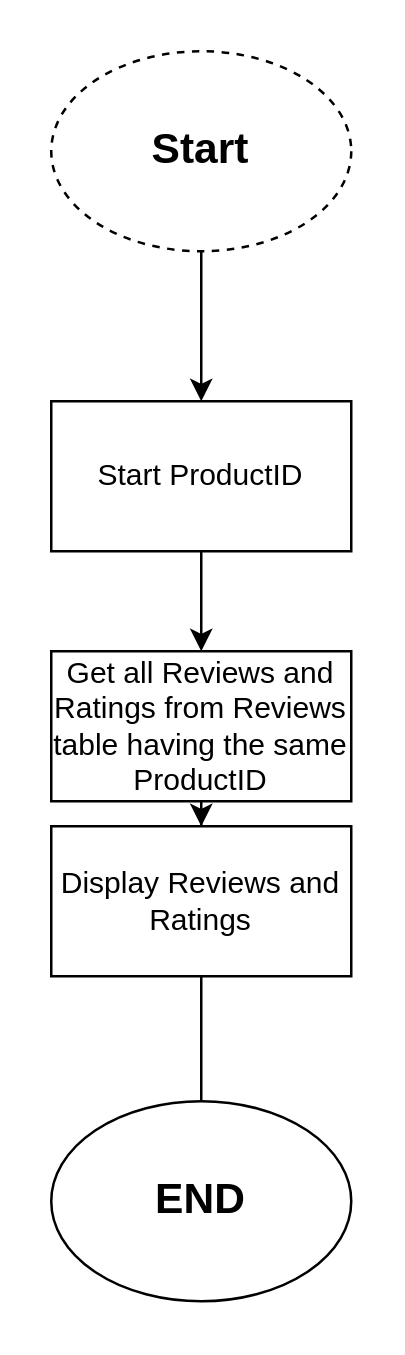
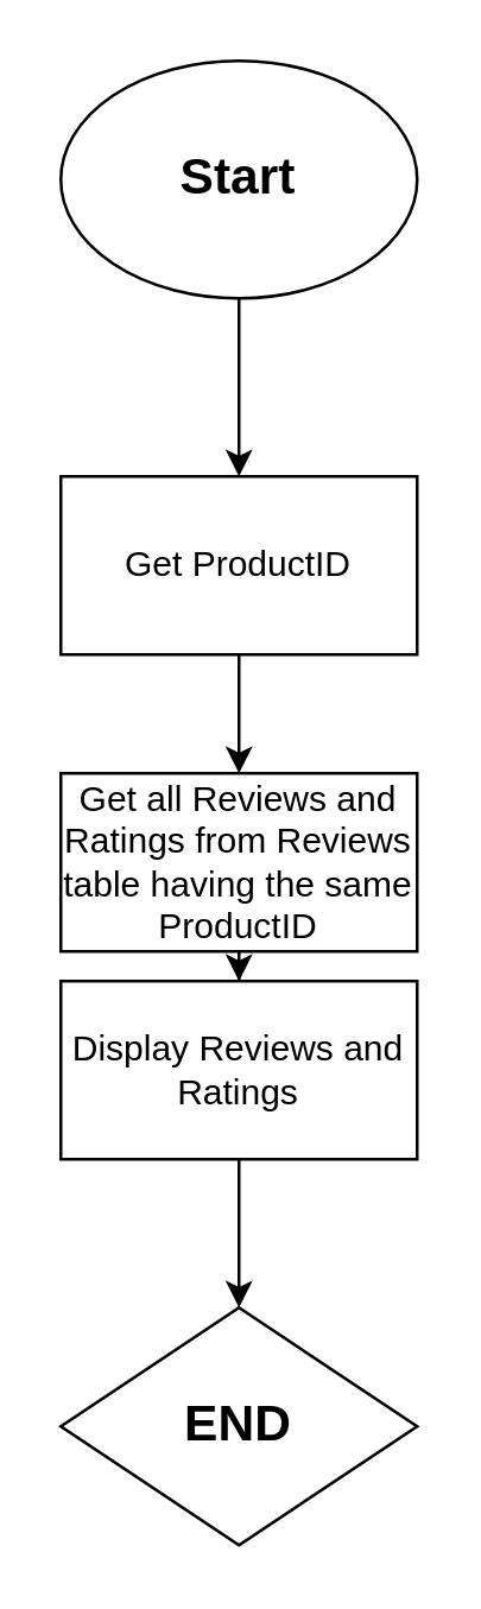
- <mxCell id="3" value="&lt;b&gt;&lt;font style=&quot;font-size: 17px&quot;&gt;Start&lt;/font&gt;&lt;/b&gt;" style="ellipse;whiteSpace=wrap;html=1;dashed=1;" vertex="1" parent="1"><mxGeometry x="20" y="20" width="120" height="80" as="geometry" /></mxCell>
+ <mxCell id="3" value="&lt;b&gt;&lt;font style=&quot;font-size: 17px&quot;&gt;Start&lt;/font&gt;&lt;/b&gt;" style="ellipse;whiteSpace=wrap;html=1;" vertex="1" parent="1"><mxGeometry x="20" y="20" width="120" height="80" as="geometry" /></mxCell>
- <mxCell id="5" value="Start ProductID" style="rounded=0;whiteSpace=wrap;html=1;" vertex="1" parent="1"><mxGeometry x="20" y="160" width="120" height="60" as="geometry" /></mxCell>
+ <mxCell id="5" value="Get ProductID" style="rounded=0;whiteSpace=wrap;html=1;" vertex="1" parent="1"><mxGeometry x="20" y="160" width="120" height="60" as="geometry" /></mxCell>
- <mxCell id="8" value="" style="edgeStyle=orthogonalEdgeStyle;rounded=0;orthogonalLoop=1;jettySize=auto;html=1;endArrow=none;" edge="1" parent="1" source="9" target="10"><mxGeometry relative="1" as="geometry" /></mxCell>
+ <mxCell id="8" value="" style="edgeStyle=orthogonalEdgeStyle;rounded=0;orthogonalLoop=1;jettySize=auto;html=1;" edge="1" parent="1" source="9" target="10"><mxGeometry relative="1" as="geometry" /></mxCell>
- <mxCell id="10" value="&lt;b&gt;&lt;font style=&quot;font-size: 17px&quot;&gt;END&lt;/font&gt;&lt;/b&gt;" style="ellipse;whiteSpace=wrap;html=1;" vertex="1" parent="1"><mxGeometry x="20" y="440" width="120" height="80" as="geometry" /></mxCell>
+ <mxCell id="10" value="&lt;b&gt;&lt;font style=&quot;font-size: 17px&quot;&gt;END&lt;/font&gt;&lt;/b&gt;" style="rhombus;whiteSpace=wrap;html=1;" vertex="1" parent="1"><mxGeometry x="20" y="440" width="120" height="80" as="geometry" /></mxCell>
